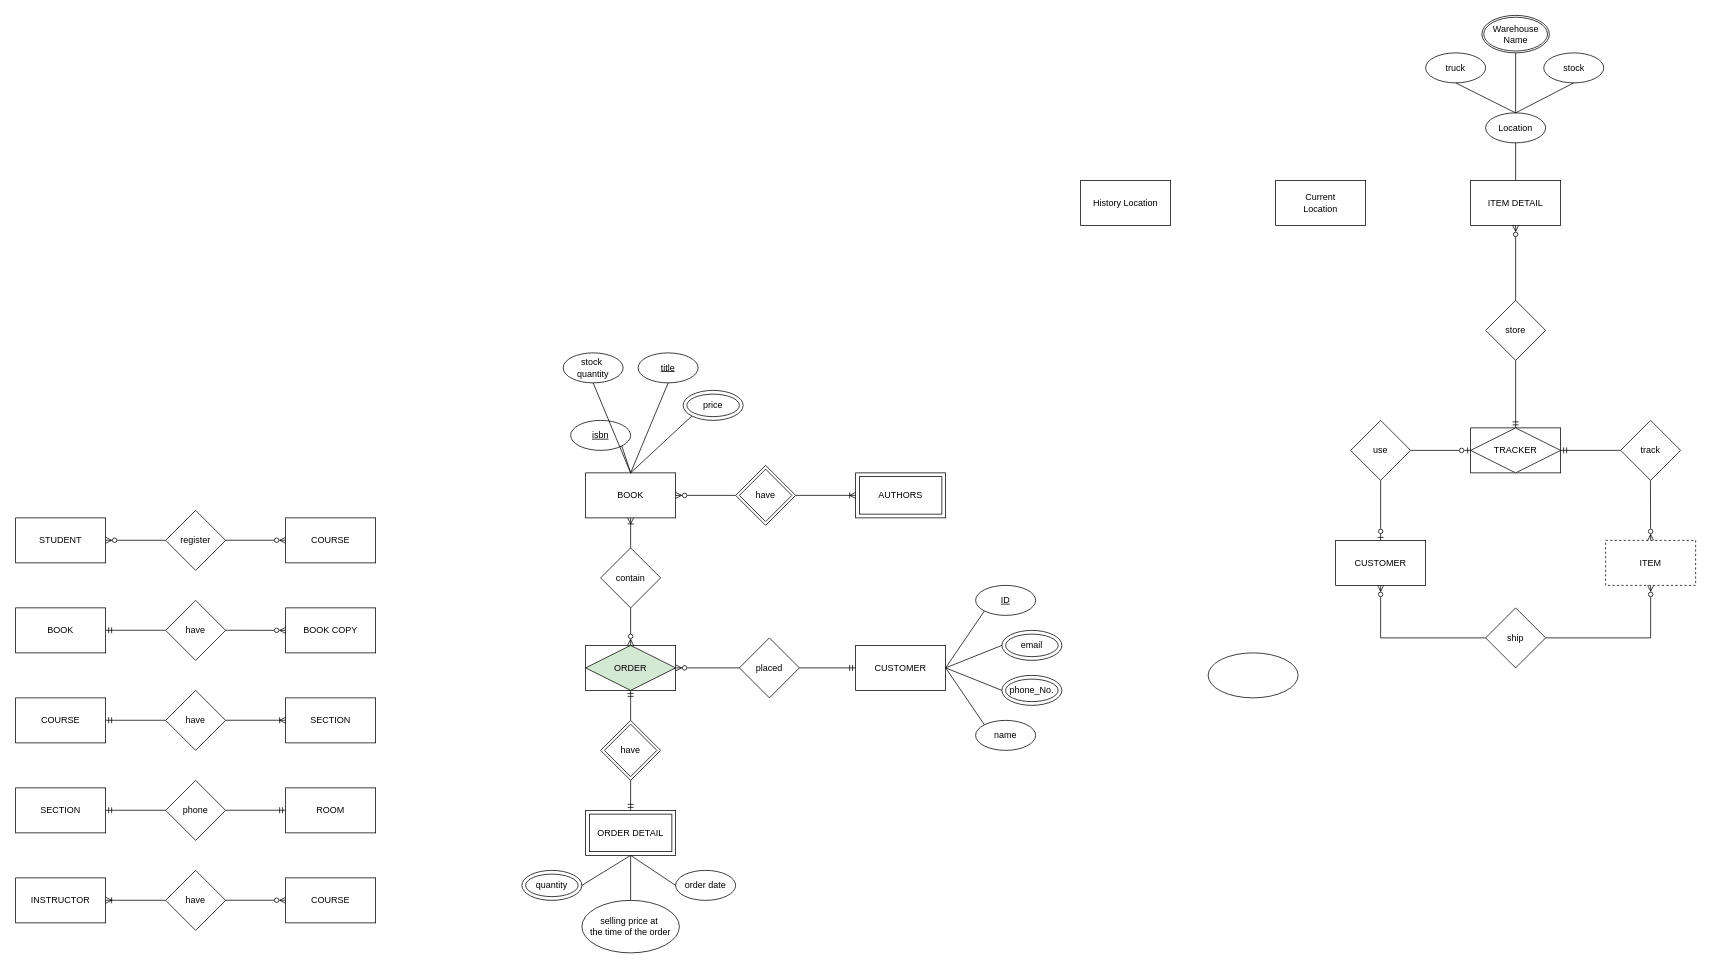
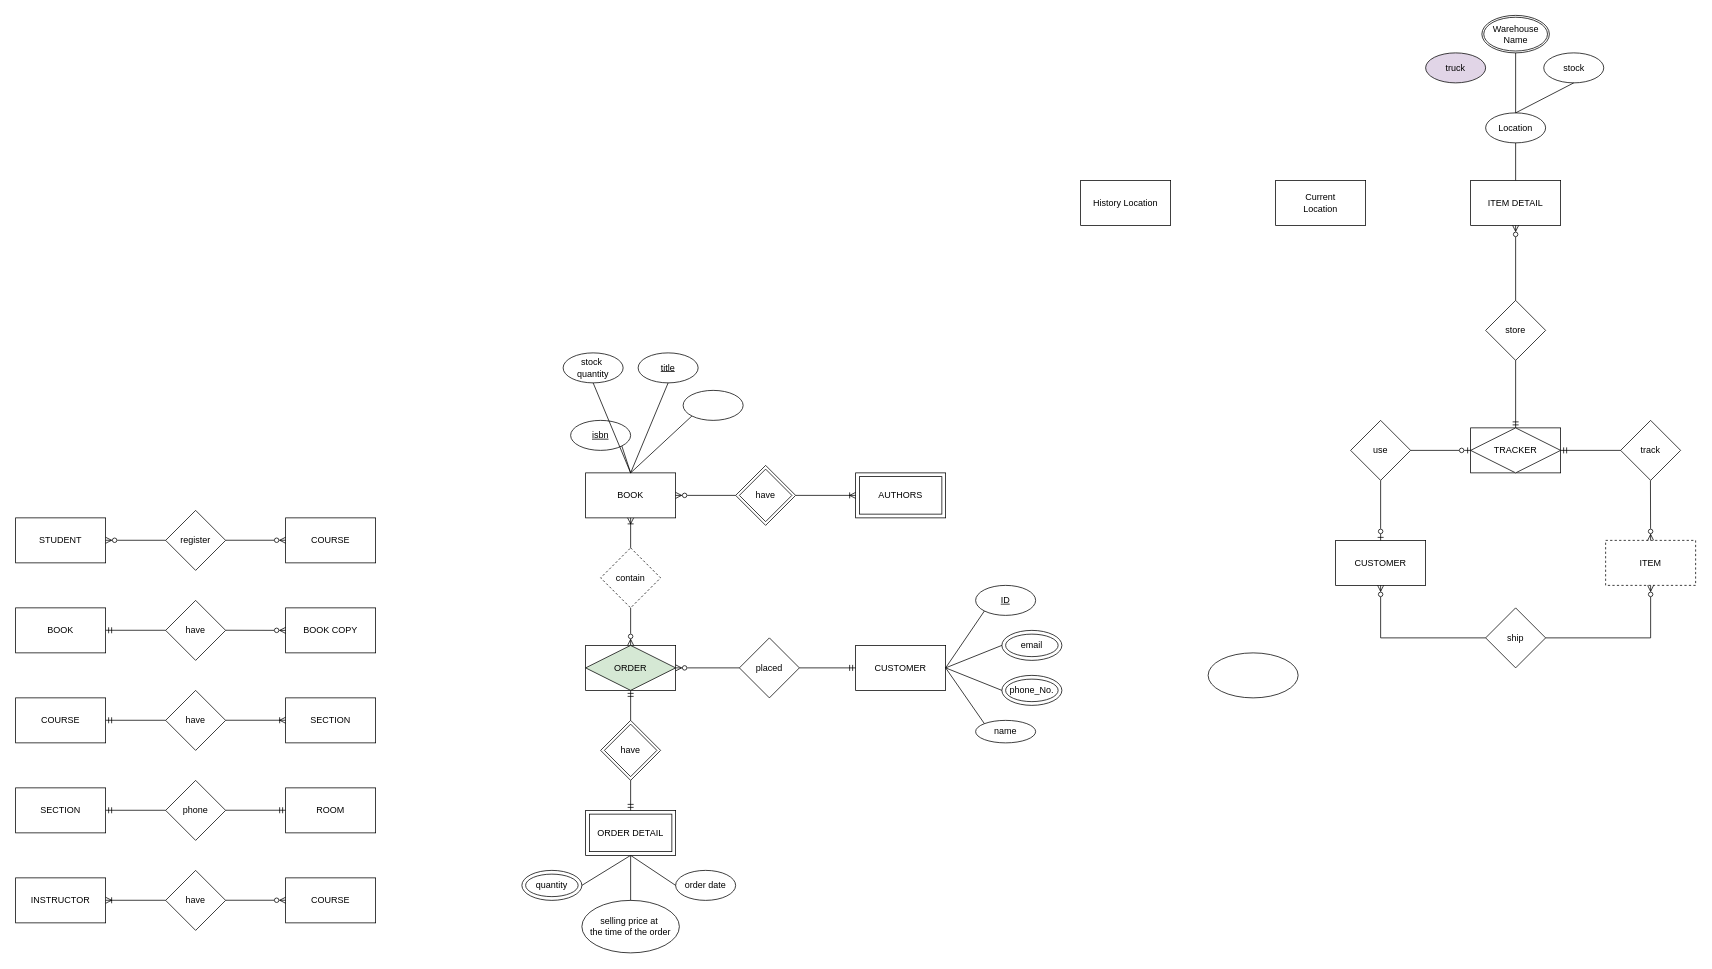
- <mxCell id="96" value="truck" style="ellipse;whiteSpace=wrap;html=1;" vertex="1" parent="1"><mxGeometry x="1900" y="70" width="80" height="40" as="geometry" /></mxCell>
+ <mxCell id="96" value="truck" style="ellipse;whiteSpace=wrap;html=1;fillColor=#e1d5e7;" vertex="1" parent="1"><mxGeometry x="1900" y="70" width="80" height="40" as="geometry" /></mxCell>
- <mxCell id="101" value="" style="endArrow=none;html=1;rounded=0;entryX=0.5;entryY=1;entryDx=0;entryDy=0;exitX=0.5;exitY=0;exitDx=0;exitDy=0;" edge="1" parent="1" source="95" target="96"><mxGeometry width="50" height="50" relative="1" as="geometry"><mxPoint x="1910" y="180" as="sourcePoint" /><mxPoint x="1910" y="130" as="targetPoint" /></mxGeometry></mxCell>
- <mxCell id="35" value="price" style="ellipse;whiteSpace=wrap;html=1;" vertex="1" parent="1"><mxGeometry x="915" y="525" width="70" height="30" as="geometry" /></mxCell>
- <mxCell id="38" value="contain" style="rhombus;whiteSpace=wrap;html=1;" vertex="1" parent="1"><mxGeometry x="800" y="730" width="80" height="80" as="geometry" /></mxCell>
+ <mxCell id="38" value="contain" style="rhombus;whiteSpace=wrap;html=1;dashed=1;" vertex="1" parent="1"><mxGeometry x="800" y="730" width="80" height="80" as="geometry" /></mxCell>
- <mxCell id="50" value="name" style="ellipse;whiteSpace=wrap;html=1;" vertex="1" parent="1"><mxGeometry x="1300" y="960" width="80" height="40" as="geometry" /></mxCell>
+ <mxCell id="50" value="name" style="ellipse;whiteSpace=wrap;html=1;" vertex="1" parent="1"><mxGeometry x="1300" y="960" width="80" height="30" as="geometry" /></mxCell>
